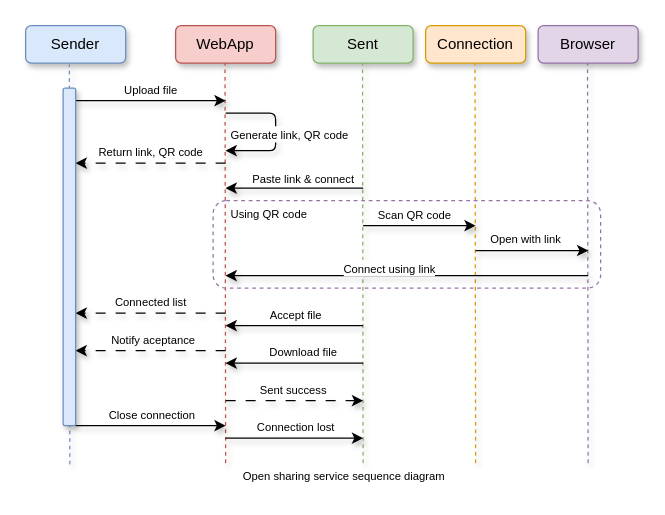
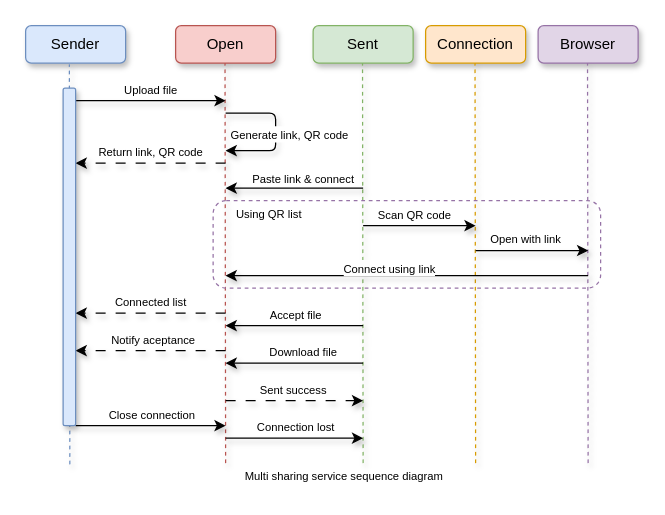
- <mxCell id="4" value="WebApp" style="rounded=1;whiteSpace=wrap;html=1;fillColor=#f8cecc;strokeColor=#b85450;shadow=1;" vertex="1" parent="1"><mxGeometry x="140" y="20" width="80" height="30" as="geometry" /></mxCell>
+ <mxCell id="4" value="Open" style="rounded=1;whiteSpace=wrap;html=1;fillColor=#f8cecc;strokeColor=#b85450;shadow=1;" vertex="1" parent="1"><mxGeometry x="140" y="20" width="80" height="30" as="geometry" /></mxCell>
- <mxCell id="27" value="&lt;font style=&quot;font-size: 9px;&quot;&gt;Using QR code&lt;/font&gt;" style="text;html=1;align=center;verticalAlign=middle;whiteSpace=wrap;rounded=0;" vertex="1" parent="1"><mxGeometry x="180" y="160" width="70" height="20" as="geometry" /></mxCell>
+ <mxCell id="27" value="&lt;font style=&quot;font-size: 9px;&quot;&gt;Using QR list&lt;/font&gt;" style="text;html=1;align=center;verticalAlign=middle;whiteSpace=wrap;rounded=0;" vertex="1" parent="1"><mxGeometry x="180" y="160" width="70" height="20" as="geometry" /></mxCell>
- <mxCell id="43" value="&lt;font style=&quot;font-size: 9px;&quot;&gt;Open sharing service sequence diagram&lt;/font&gt;" style="text;html=1;align=center;verticalAlign=middle;whiteSpace=wrap;rounded=0;" vertex="1" parent="1"><mxGeometry x="170" y="370" width="210" height="20" as="geometry" /></mxCell>
+ <mxCell id="43" value="&lt;font style=&quot;font-size: 9px;&quot;&gt;Multi sharing service sequence diagram&lt;/font&gt;" style="text;html=1;align=center;verticalAlign=middle;whiteSpace=wrap;rounded=0;" vertex="1" parent="1"><mxGeometry x="170" y="370" width="210" height="20" as="geometry" /></mxCell>
